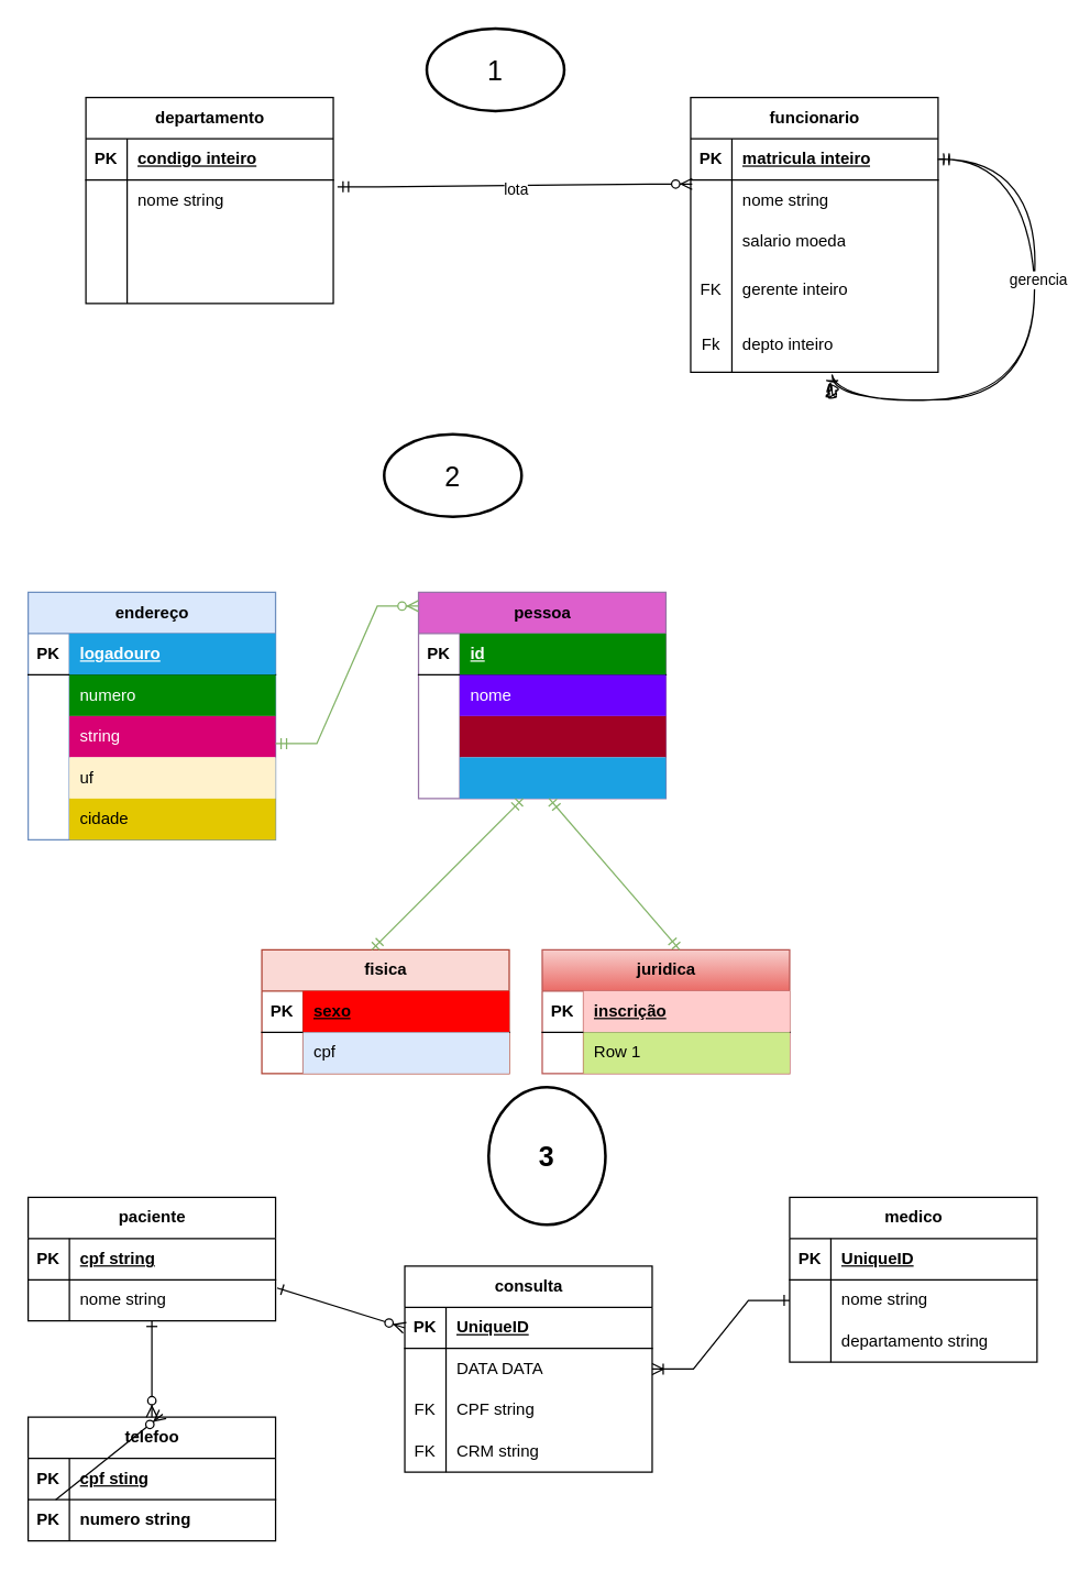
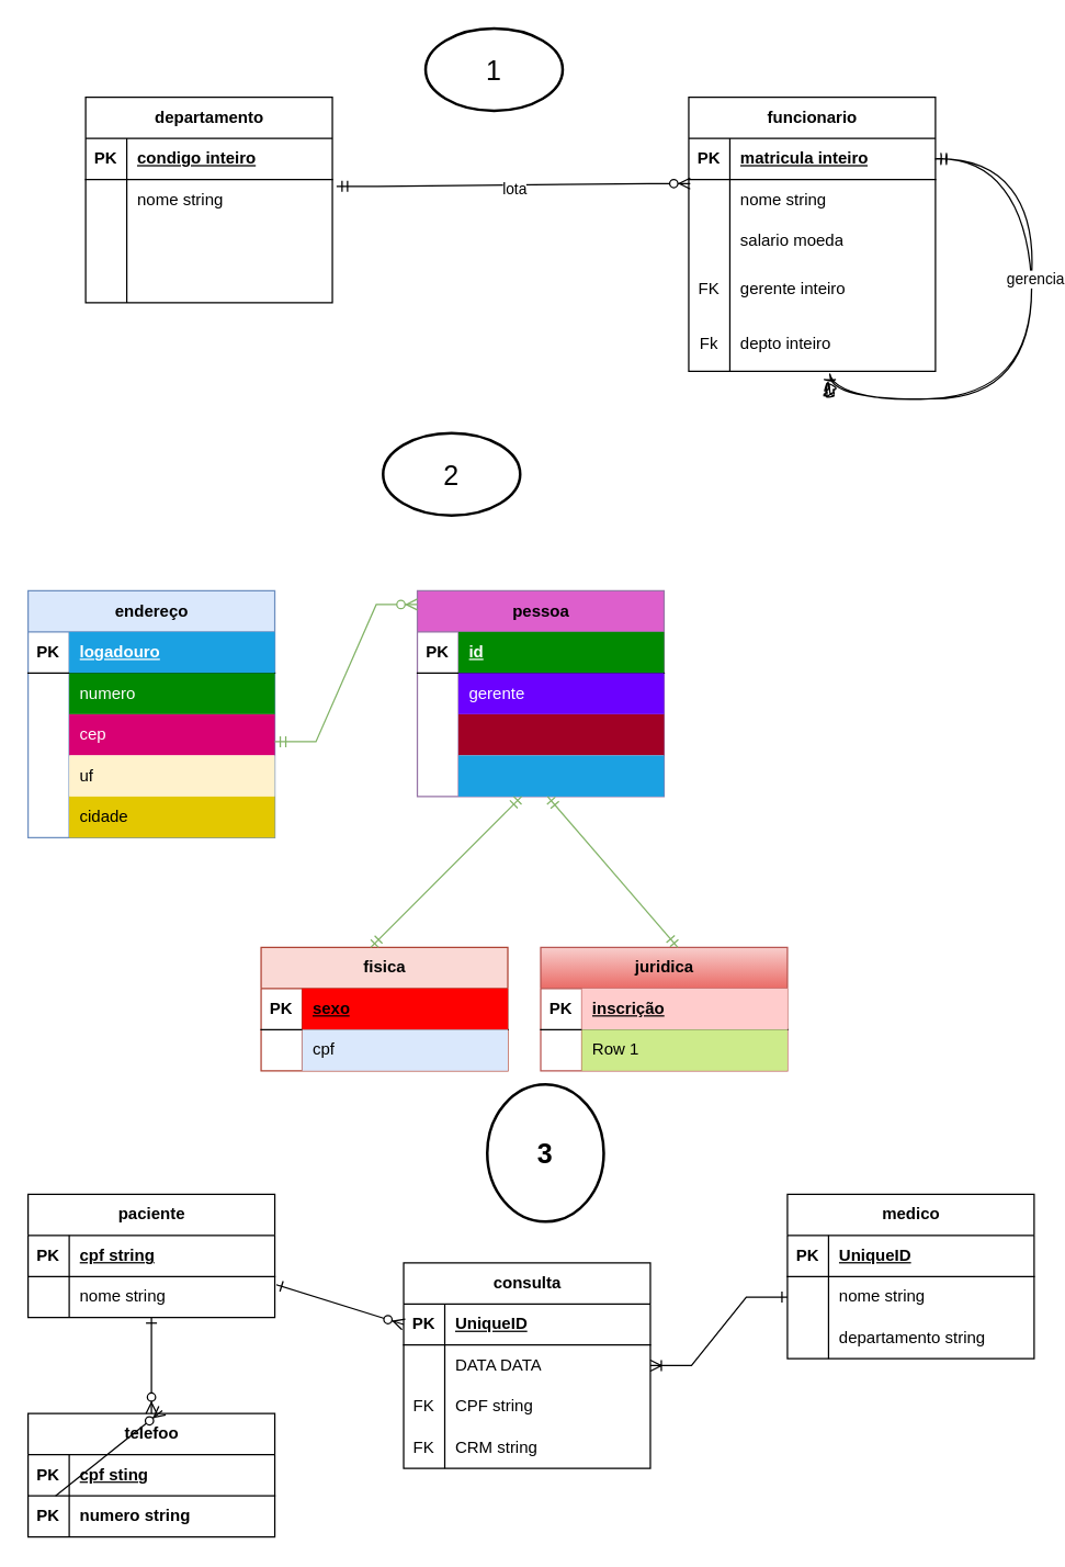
- <mxCell id="57" value="nome" style="shape=partialRectangle;connectable=0;fillColor=#6a00ff;top=0;left=0;bottom=0;right=0;align=left;spacingLeft=6;overflow=hidden;whiteSpace=wrap;html=1;fontColor=#ffffff;strokeColor=#3700CC;" vertex="1" parent="55"><mxGeometry x="30" width="150" height="30" as="geometry"><mxRectangle width="150" height="30" as="alternateBounds" /></mxGeometry></mxCell>
+ <mxCell id="57" value="gerente" style="shape=partialRectangle;connectable=0;fillColor=#6a00ff;top=0;left=0;bottom=0;right=0;align=left;spacingLeft=6;overflow=hidden;whiteSpace=wrap;html=1;fontColor=#ffffff;strokeColor=#3700CC;" vertex="1" parent="55"><mxGeometry x="30" width="150" height="30" as="geometry"><mxRectangle width="150" height="30" as="alternateBounds" /></mxGeometry></mxCell>
- <mxCell id="44" value="string" style="shape=partialRectangle;connectable=0;fillColor=#d80073;top=0;left=0;bottom=0;right=0;align=left;spacingLeft=6;overflow=hidden;whiteSpace=wrap;html=1;fontColor=#ffffff;strokeColor=#A50040;" vertex="1" parent="42"><mxGeometry x="30" width="150" height="30" as="geometry"><mxRectangle width="150" height="30" as="alternateBounds" /></mxGeometry></mxCell>
+ <mxCell id="44" value="cep" style="shape=partialRectangle;connectable=0;fillColor=#d80073;top=0;left=0;bottom=0;right=0;align=left;spacingLeft=6;overflow=hidden;whiteSpace=wrap;html=1;fontColor=#ffffff;strokeColor=#A50040;" vertex="1" parent="42"><mxGeometry x="30" width="150" height="30" as="geometry"><mxRectangle width="150" height="30" as="alternateBounds" /></mxGeometry></mxCell>
